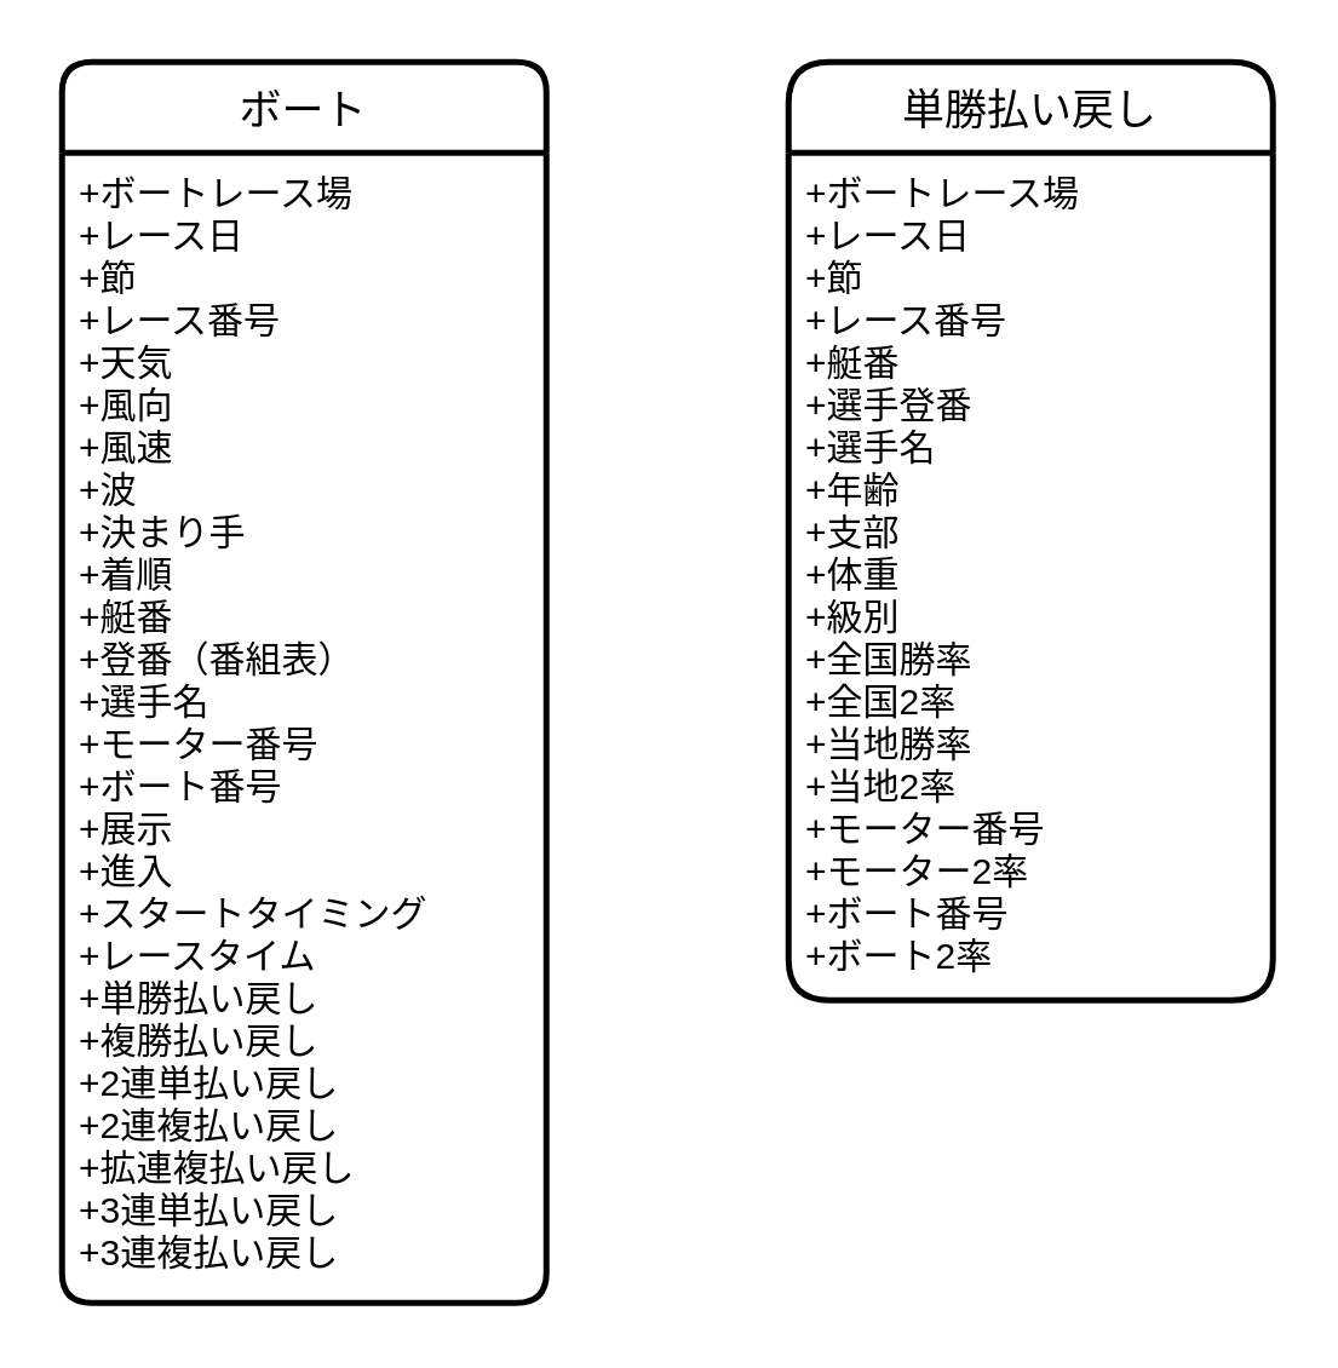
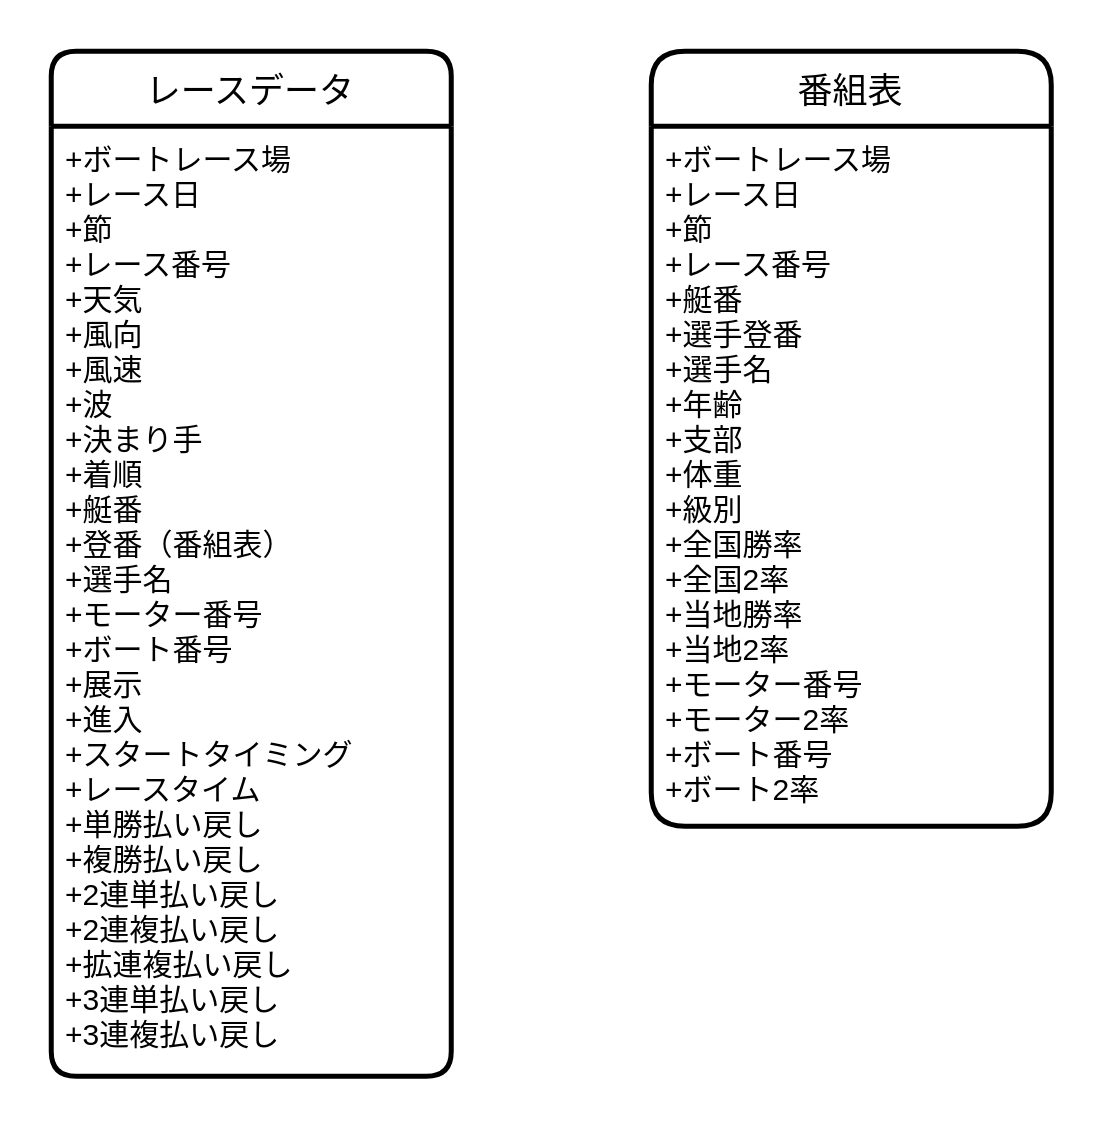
- <mxCell id="2" value="ボート" style="swimlane;childLayout=stackLayout;horizontal=1;startSize=30;horizontalStack=0;rounded=1;fontSize=14;fontStyle=0;strokeWidth=2;resizeParent=0;resizeLast=1;shadow=0;dashed=0;align=center;arcSize=11;" parent="1" vertex="1"><mxGeometry x="20" y="20" width="160" height="410" as="geometry" /></mxCell>
+ <mxCell id="2" value="レースデータ" style="swimlane;childLayout=stackLayout;horizontal=1;startSize=30;horizontalStack=0;rounded=1;fontSize=14;fontStyle=0;strokeWidth=2;resizeParent=0;resizeLast=1;shadow=0;dashed=0;align=center;arcSize=11;" parent="1" vertex="1"><mxGeometry x="20" y="20" width="160" height="410" as="geometry" /></mxCell>
- <mxCell id="4" value="単勝払い戻し" style="swimlane;childLayout=stackLayout;horizontal=1;startSize=30;horizontalStack=0;rounded=1;fontSize=14;fontStyle=0;strokeWidth=2;resizeParent=0;resizeLast=1;shadow=0;dashed=0;align=center;" parent="1" vertex="1"><mxGeometry x="260" y="20" width="160" height="310" as="geometry" /></mxCell>
+ <mxCell id="4" value="番組表" style="swimlane;childLayout=stackLayout;horizontal=1;startSize=30;horizontalStack=0;rounded=1;fontSize=14;fontStyle=0;strokeWidth=2;resizeParent=0;resizeLast=1;shadow=0;dashed=0;align=center;" parent="1" vertex="1"><mxGeometry x="260" y="20" width="160" height="310" as="geometry" /></mxCell>
